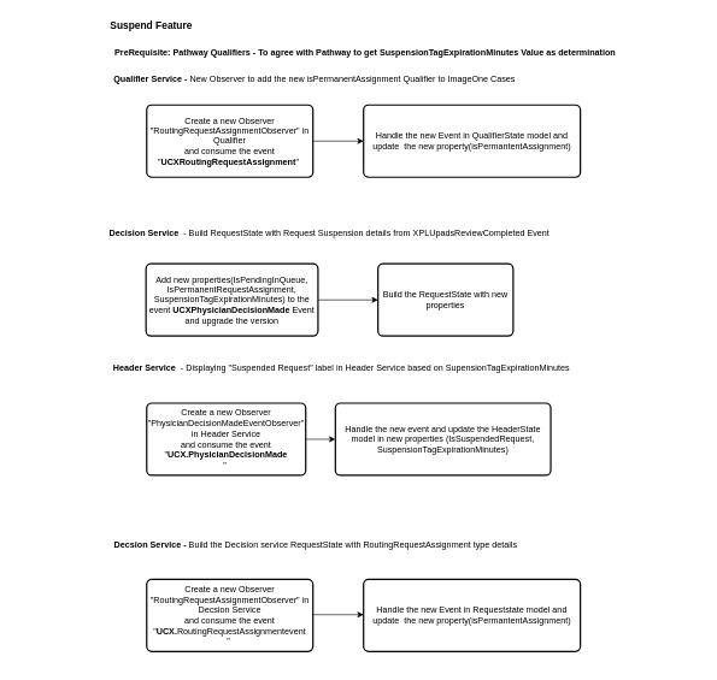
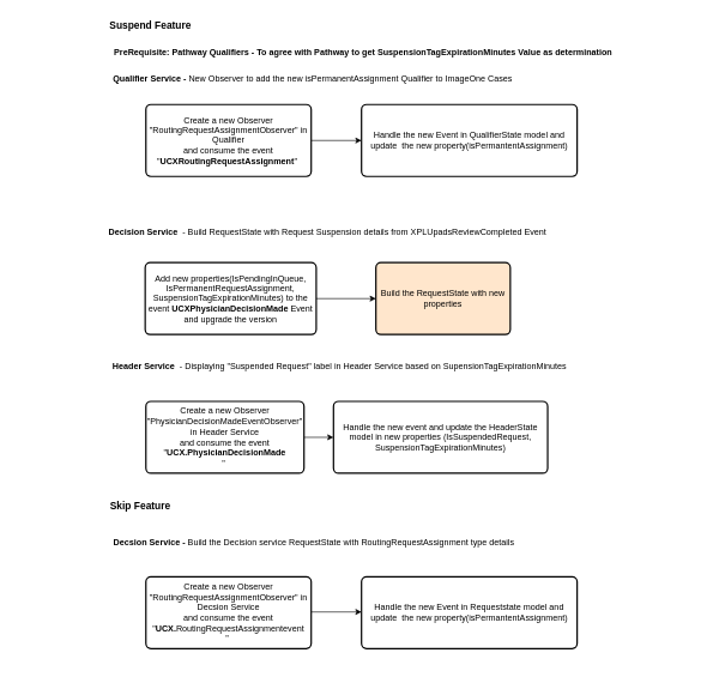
- <mxCell id="11" value="Build the RequestState with new properties" style="rounded=1;whiteSpace=wrap;html=1;absoluteArcSize=1;arcSize=14;strokeWidth=2;" vertex="1" parent="1"><mxGeometry x="522" y="365" width="187" height="100" as="geometry" /></mxCell>
+ <mxCell id="11" value="Build the RequestState with new properties" style="rounded=1;whiteSpace=wrap;html=1;absoluteArcSize=1;arcSize=14;strokeWidth=2;fillColor=#ffe6cc;" vertex="1" parent="1"><mxGeometry x="522" y="365" width="187" height="100" as="geometry" /></mxCell>
+ <mxCell id="21" value="&lt;b&gt;&lt;font style=&quot;font-size: 14px;&quot;&gt;Skip Feature&lt;/font&gt;&lt;/b&gt;" style="text;html=1;strokeColor=none;fillColor=none;align=center;verticalAlign=middle;whiteSpace=wrap;rounded=0;" vertex="1" parent="1"><mxGeometry x="133" y="689" width="123" height="30" as="geometry" /></mxCell>
